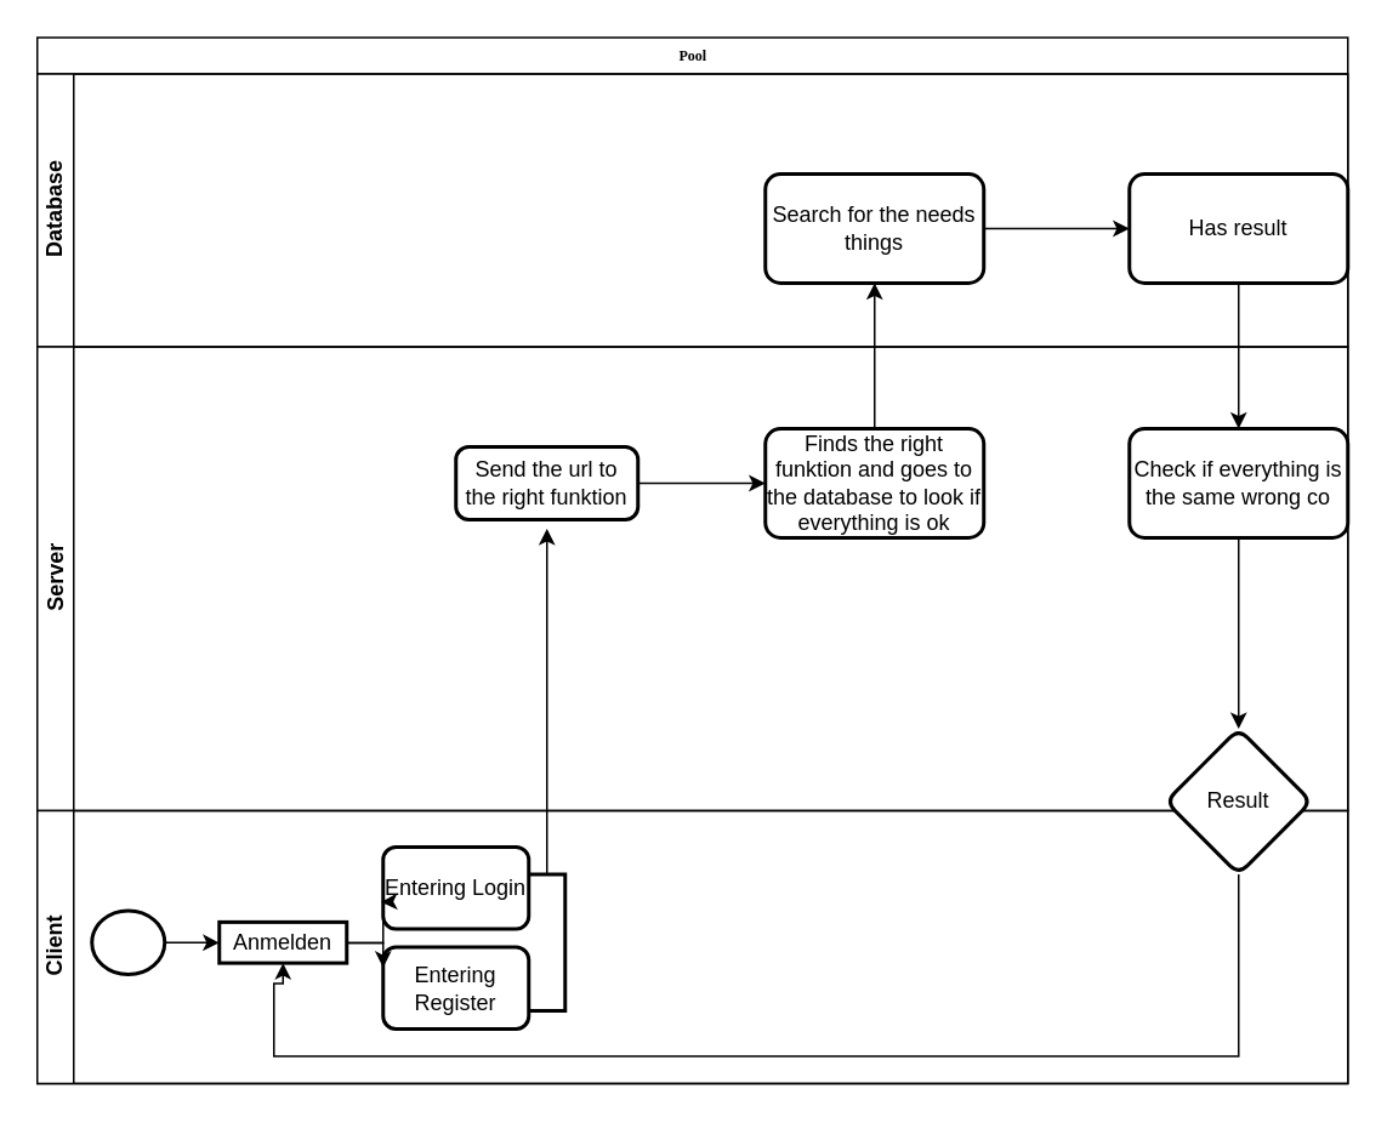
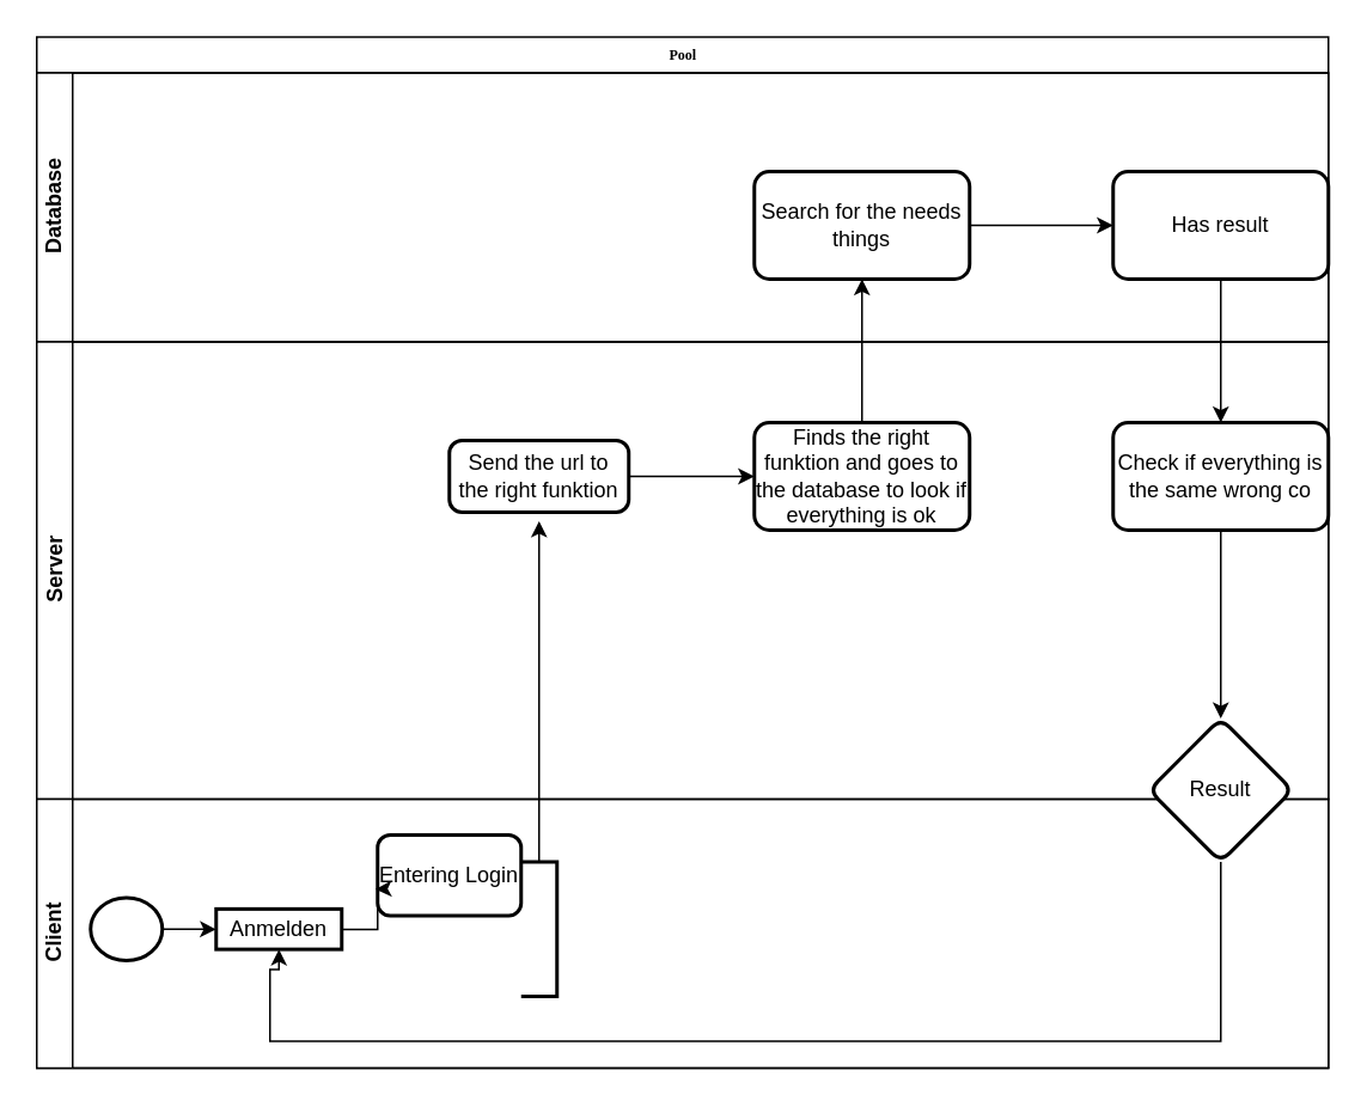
- <mxCell id="20" style="edgeStyle=orthogonalEdgeStyle;rounded=0;orthogonalLoop=1;jettySize=auto;html=1;entryX=0;entryY=0.25;entryDx=0;entryDy=0;" edge="1" parent="12" source="21" target="15"><mxGeometry relative="1" as="geometry" /></mxCell>
- <mxCell id="15" value="Entering Register" style="rounded=1;whiteSpace=wrap;html=1;absoluteArcSize=1;arcSize=14;strokeWidth=2;" vertex="1" parent="12"><mxGeometry x="190" y="75" width="80" height="45" as="geometry" /></mxCell>
